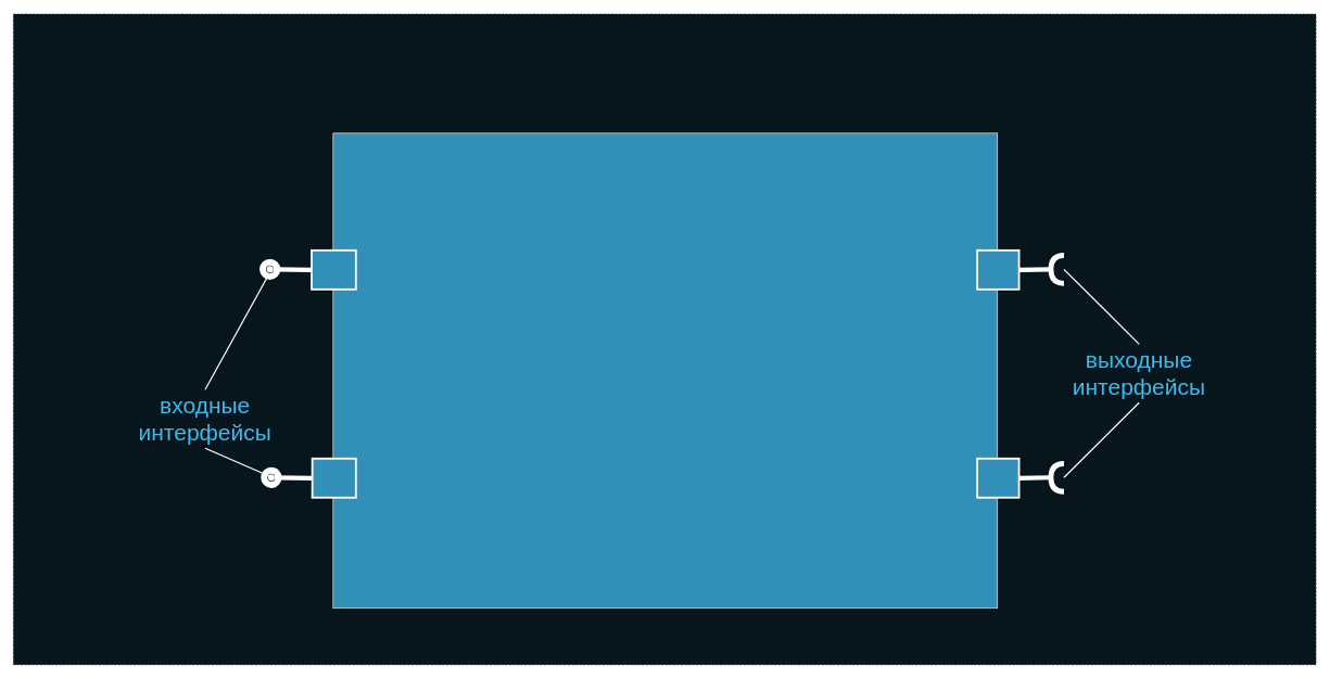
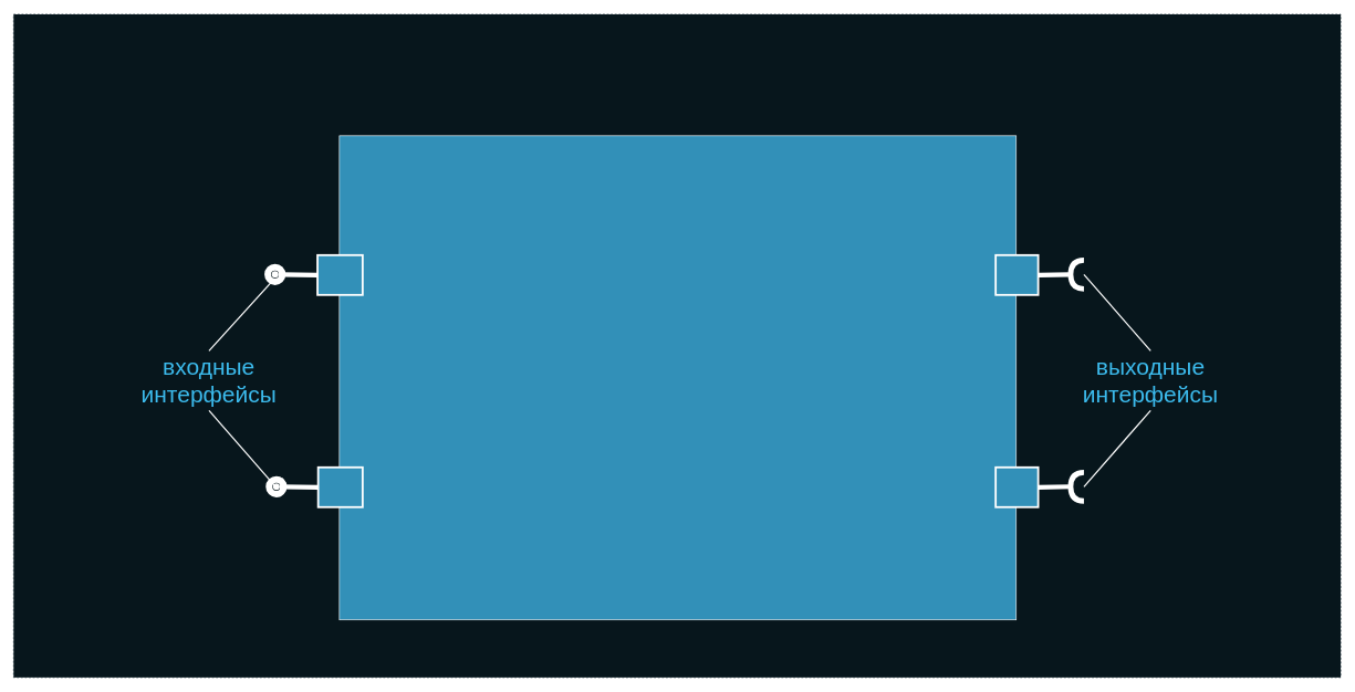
- <mxCell id="8" value="выходные&lt;br style=&quot;font-size: 35px&quot;&gt;интерфейсы" style="text;html=1;strokeColor=none;fillColor=none;align=center;verticalAlign=middle;whiteSpace=wrap;rounded=0;fontSize=35;fontColor=#3CBBED;" parent="1" vertex="1"><mxGeometry x="1628" y="528.17" width="241" height="90" as="geometry" /></mxCell>
+ <mxCell id="8" value="выходные&lt;br style=&quot;font-size: 35px&quot;&gt;интерфейсы" style="text;html=1;strokeColor=none;fillColor=none;align=center;verticalAlign=middle;whiteSpace=wrap;rounded=0;fontSize=35;fontColor=#3CBBED;" parent="1" vertex="1"><mxGeometry x="1613" y="528.17" width="241" height="90" as="geometry" /></mxCell>
- <mxCell id="5" value="входные&lt;br style=&quot;font-size: 35px&quot;&gt;интерфейсы" style="text;html=1;strokeColor=none;fillColor=none;align=center;verticalAlign=middle;whiteSpace=wrap;rounded=0;fontSize=35;fontColor=#3CBBED;" parent="1" vertex="1"><mxGeometry x="200" y="598.17" width="229" height="90" as="geometry" /></mxCell>
+ <mxCell id="5" value="входные&lt;br style=&quot;font-size: 35px&quot;&gt;интерфейсы" style="text;html=1;strokeColor=none;fillColor=none;align=center;verticalAlign=middle;whiteSpace=wrap;rounded=0;fontSize=35;fontColor=#3CBBED;" parent="1" vertex="1"><mxGeometry x="200" y="528.17" width="229" height="90" as="geometry" /></mxCell>
